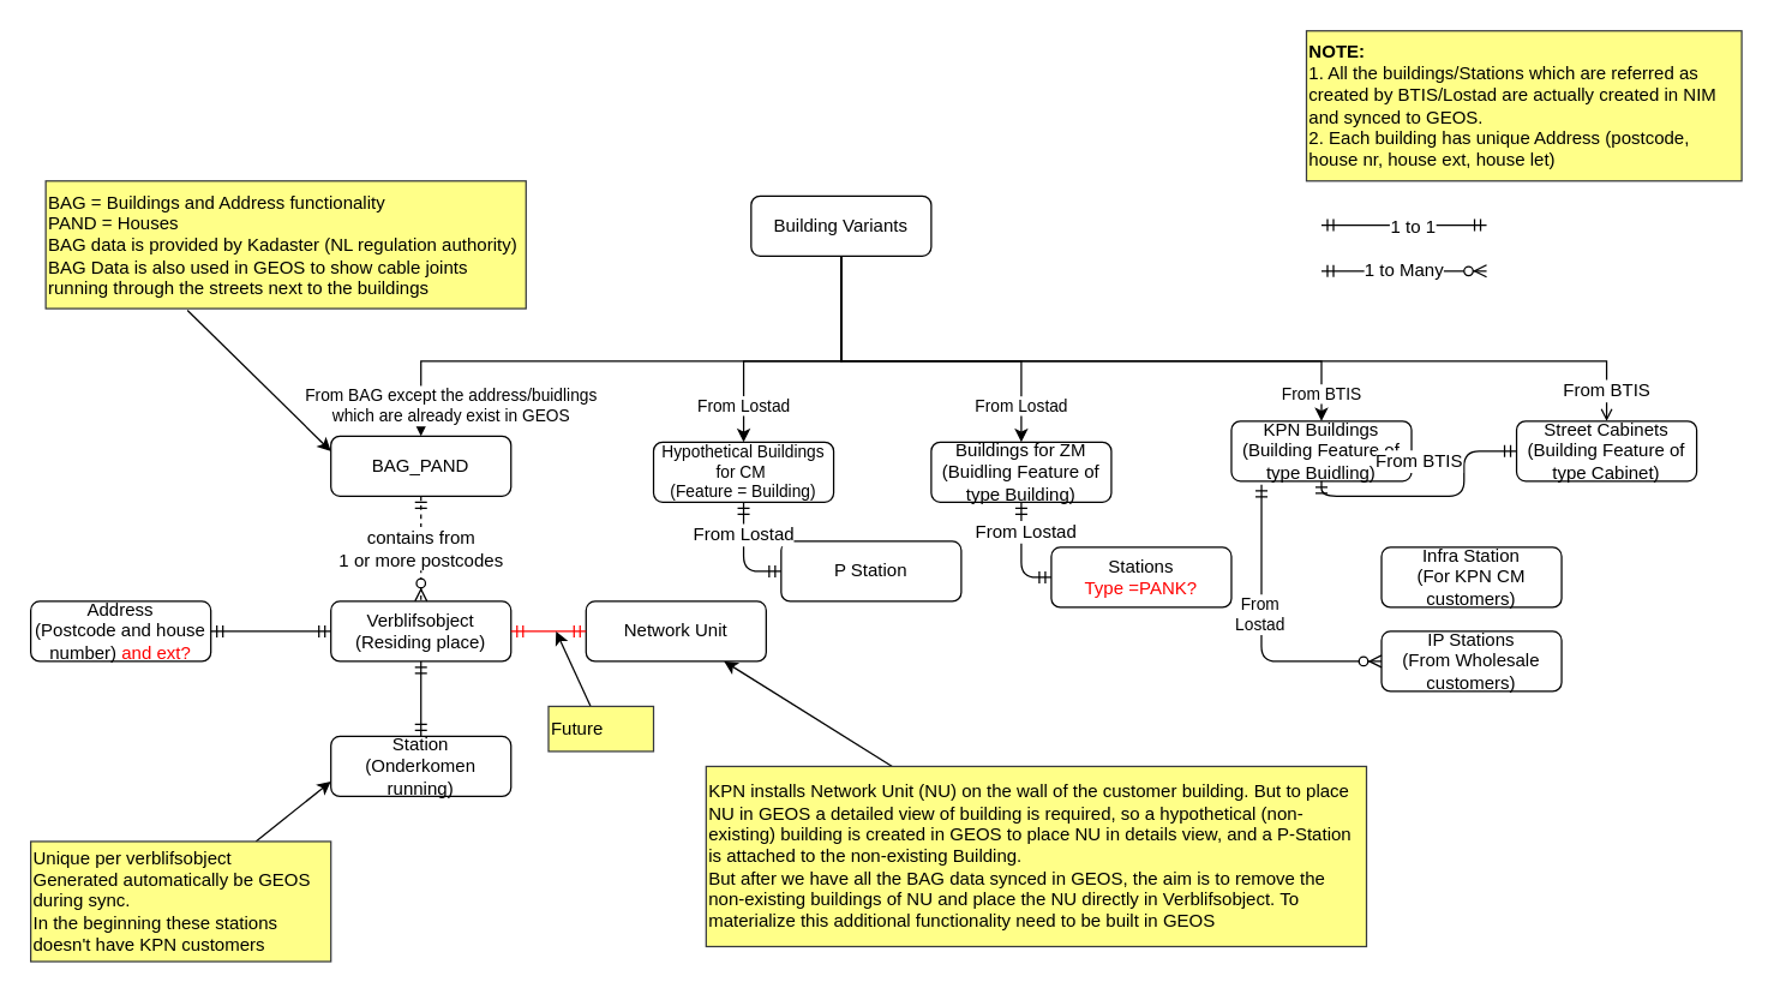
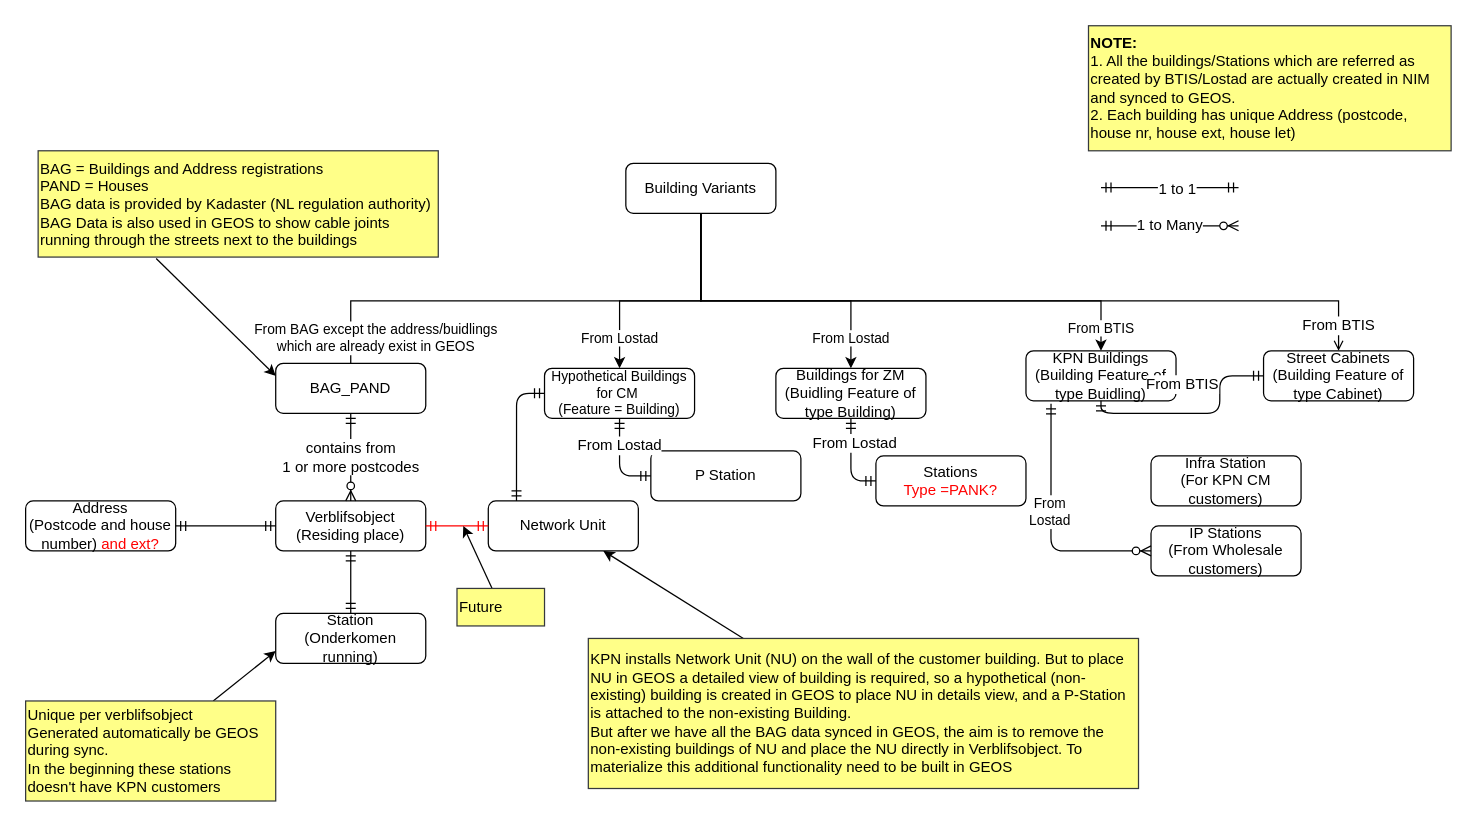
- <mxCell id="10" value="BAG = Buildings and Address functionality&lt;br&gt;PAND = Houses&lt;br&gt;BAG data is provided by Kadaster (NL regulation authority)&lt;br&gt;BAG Data is also used in GEOS to show cable joints running through the streets next to the buildings" style="text;html=1;strokeColor=#36393d;align=left;verticalAlign=middle;whiteSpace=wrap;rounded=0;fillColor=#ffff88;" parent="1" vertex="1"><mxGeometry x="30" y="120" width="320" height="85" as="geometry" /></mxCell>
+ <mxCell id="10" value="BAG = Buildings and Address registrations&lt;br&gt;PAND = Houses&lt;br&gt;BAG data is provided by Kadaster (NL regulation authority)&lt;br&gt;BAG Data is also used in GEOS to show cable joints running through the streets next to the buildings" style="text;html=1;strokeColor=#36393d;align=left;verticalAlign=middle;whiteSpace=wrap;rounded=0;fillColor=#ffff88;" parent="1" vertex="1"><mxGeometry x="30" y="120" width="320" height="85" as="geometry" /></mxCell>
- <mxCell id="2" value="From BAG except the address/buidlings &lt;br&gt;which are already exist in GEOS" style="edgeStyle=orthogonalEdgeStyle;rounded=0;orthogonalLoop=1;jettySize=auto;html=1;entryX=0.5;entryY=0;entryDx=0;entryDy=0;exitX=0.5;exitY=1;exitDx=0;exitDy=0;" parent="1" source="6" target="8" edge="1"><mxGeometry x="0.9" y="20" relative="1" as="geometry"><Array as="points"><mxPoint x="560" y="240" /><mxPoint x="280" y="240" /></Array><mxPoint as="offset" /></mxGeometry></mxCell>
+ <mxCell id="2" value="From BAG except the address/buidlings &lt;br&gt;which are already exist in GEOS" style="edgeStyle=orthogonalEdgeStyle;rounded=0;orthogonalLoop=1;jettySize=auto;html=1;entryX=0.5;entryY=0;entryDx=0;entryDy=0;exitX=0.5;exitY=1;exitDx=0;exitDy=0;endArrow=none;" parent="1" source="6" target="8" edge="1"><mxGeometry x="0.9" y="20" relative="1" as="geometry"><Array as="points"><mxPoint x="560" y="240" /><mxPoint x="280" y="240" /></Array><mxPoint as="offset" /></mxGeometry></mxCell>
- <mxCell id="11" value="contains from &lt;br&gt;1 or more postcodes" style="fontSize=12;html=1;endArrow=ERzeroToMany;startArrow=ERmandOne;exitX=0.5;exitY=1;exitDx=0;exitDy=0;entryX=0.5;entryY=0;entryDx=0;entryDy=0;dashed=1;" parent="1" source="8" target="7" edge="1"><mxGeometry width="100" height="100" relative="1" as="geometry"><mxPoint x="340" y="410" as="sourcePoint" /><mxPoint x="440" y="310" as="targetPoint" /></mxGeometry></mxCell>
+ <mxCell id="11" value="contains from &lt;br&gt;1 or more postcodes" style="fontSize=12;html=1;endArrow=ERzeroToMany;startArrow=ERmandOne;exitX=0.5;exitY=1;exitDx=0;exitDy=0;entryX=0.5;entryY=0;entryDx=0;entryDy=0;" parent="1" source="8" target="7" edge="1"><mxGeometry width="100" height="100" relative="1" as="geometry"><mxPoint x="340" y="410" as="sourcePoint" /><mxPoint x="440" y="310" as="targetPoint" /></mxGeometry></mxCell>
+ <mxCell id="35" value="" style="fontSize=12;html=1;endArrow=ERmandOne;startArrow=ERmandOne;exitX=0;exitY=0.5;exitDx=0;exitDy=0;fontColor=#FF0000;edgeStyle=orthogonalEdgeStyle;entryX=0.188;entryY=0;entryDx=0;entryDy=0;entryPerimeter=0;" parent="1" source="32" target="18" edge="1"><mxGeometry width="100" height="100" relative="1" as="geometry"><mxPoint x="284.97" y="434" as="sourcePoint" /><mxPoint x="385.029" y="404" as="targetPoint" /></mxGeometry></mxCell>
